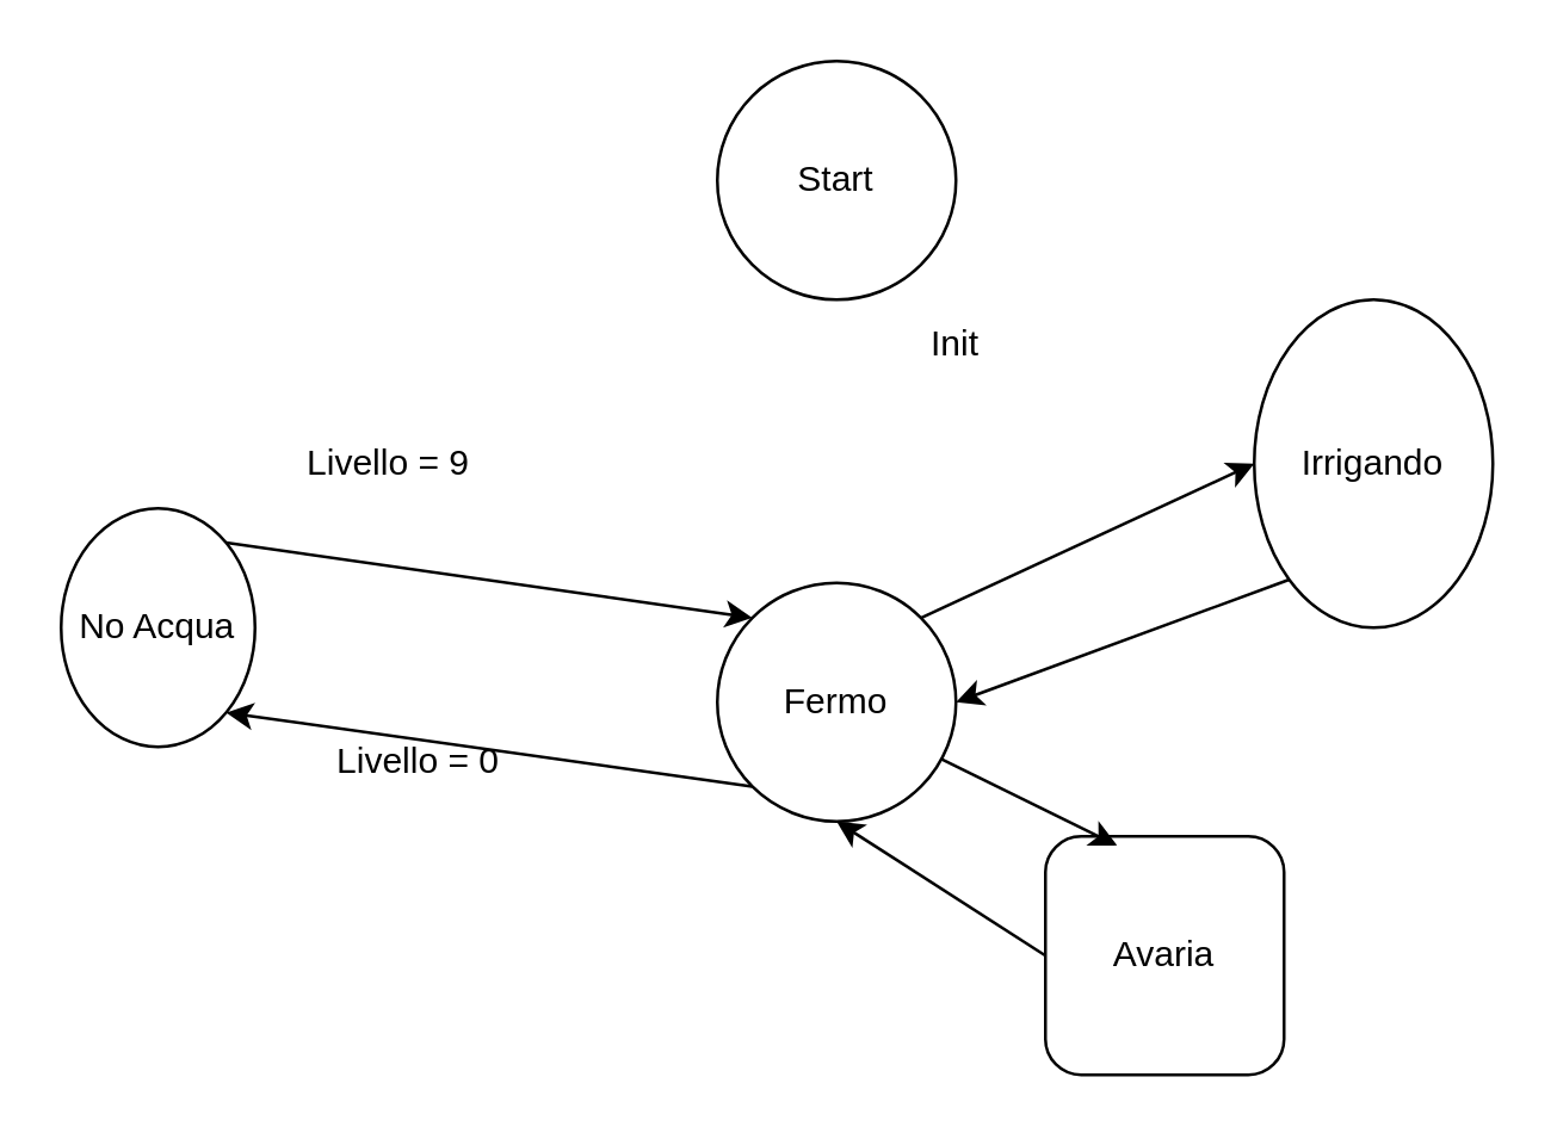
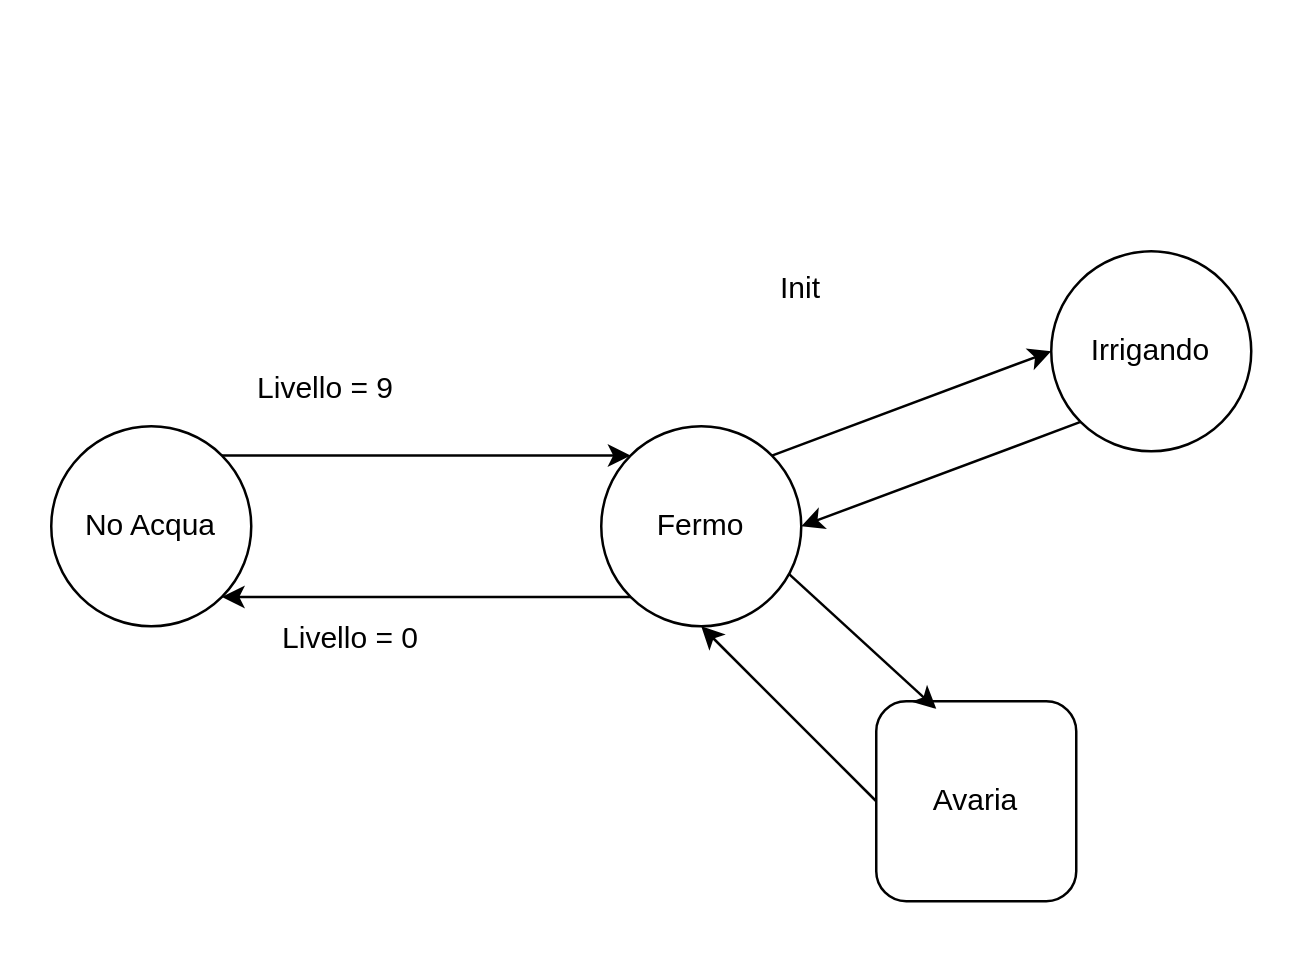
- <mxCell id="4" value="Start" style="ellipse;whiteSpace=wrap;html=1;aspect=fixed;" vertex="1" parent="1"><mxGeometry x="240" y="20" width="80" height="80" as="geometry" /></mxCell>
- <mxCell id="6" value="Irrigando" style="ellipse;whiteSpace=wrap;html=1;aspect=fixed;" vertex="1" parent="1"><mxGeometry x="420" y="100" width="80" height="110" as="geometry" /></mxCell>
+ <mxCell id="6" value="Irrigando" style="ellipse;whiteSpace=wrap;html=1;aspect=fixed;" vertex="1" parent="1"><mxGeometry x="420" y="100" width="80" height="80" as="geometry" /></mxCell>
- <mxCell id="2" value="No Acqua" style="ellipse;whiteSpace=wrap;html=1;aspect=fixed;" vertex="1" parent="1"><mxGeometry x="20" y="170" width="65" height="80" as="geometry" /></mxCell>
+ <mxCell id="2" value="No Acqua" style="ellipse;whiteSpace=wrap;html=1;aspect=fixed;" vertex="1" parent="1"><mxGeometry x="20" y="170" width="80" height="80" as="geometry" /></mxCell>
- <mxCell id="3" value="Fermo" style="ellipse;whiteSpace=wrap;html=1;aspect=fixed;" vertex="1" parent="1"><mxGeometry x="240" y="195" width="80" height="80" as="geometry" /></mxCell>
+ <mxCell id="3" value="Fermo" style="ellipse;whiteSpace=wrap;html=1;aspect=fixed;" vertex="1" parent="1"><mxGeometry x="240" y="170" width="80" height="80" as="geometry" /></mxCell>
